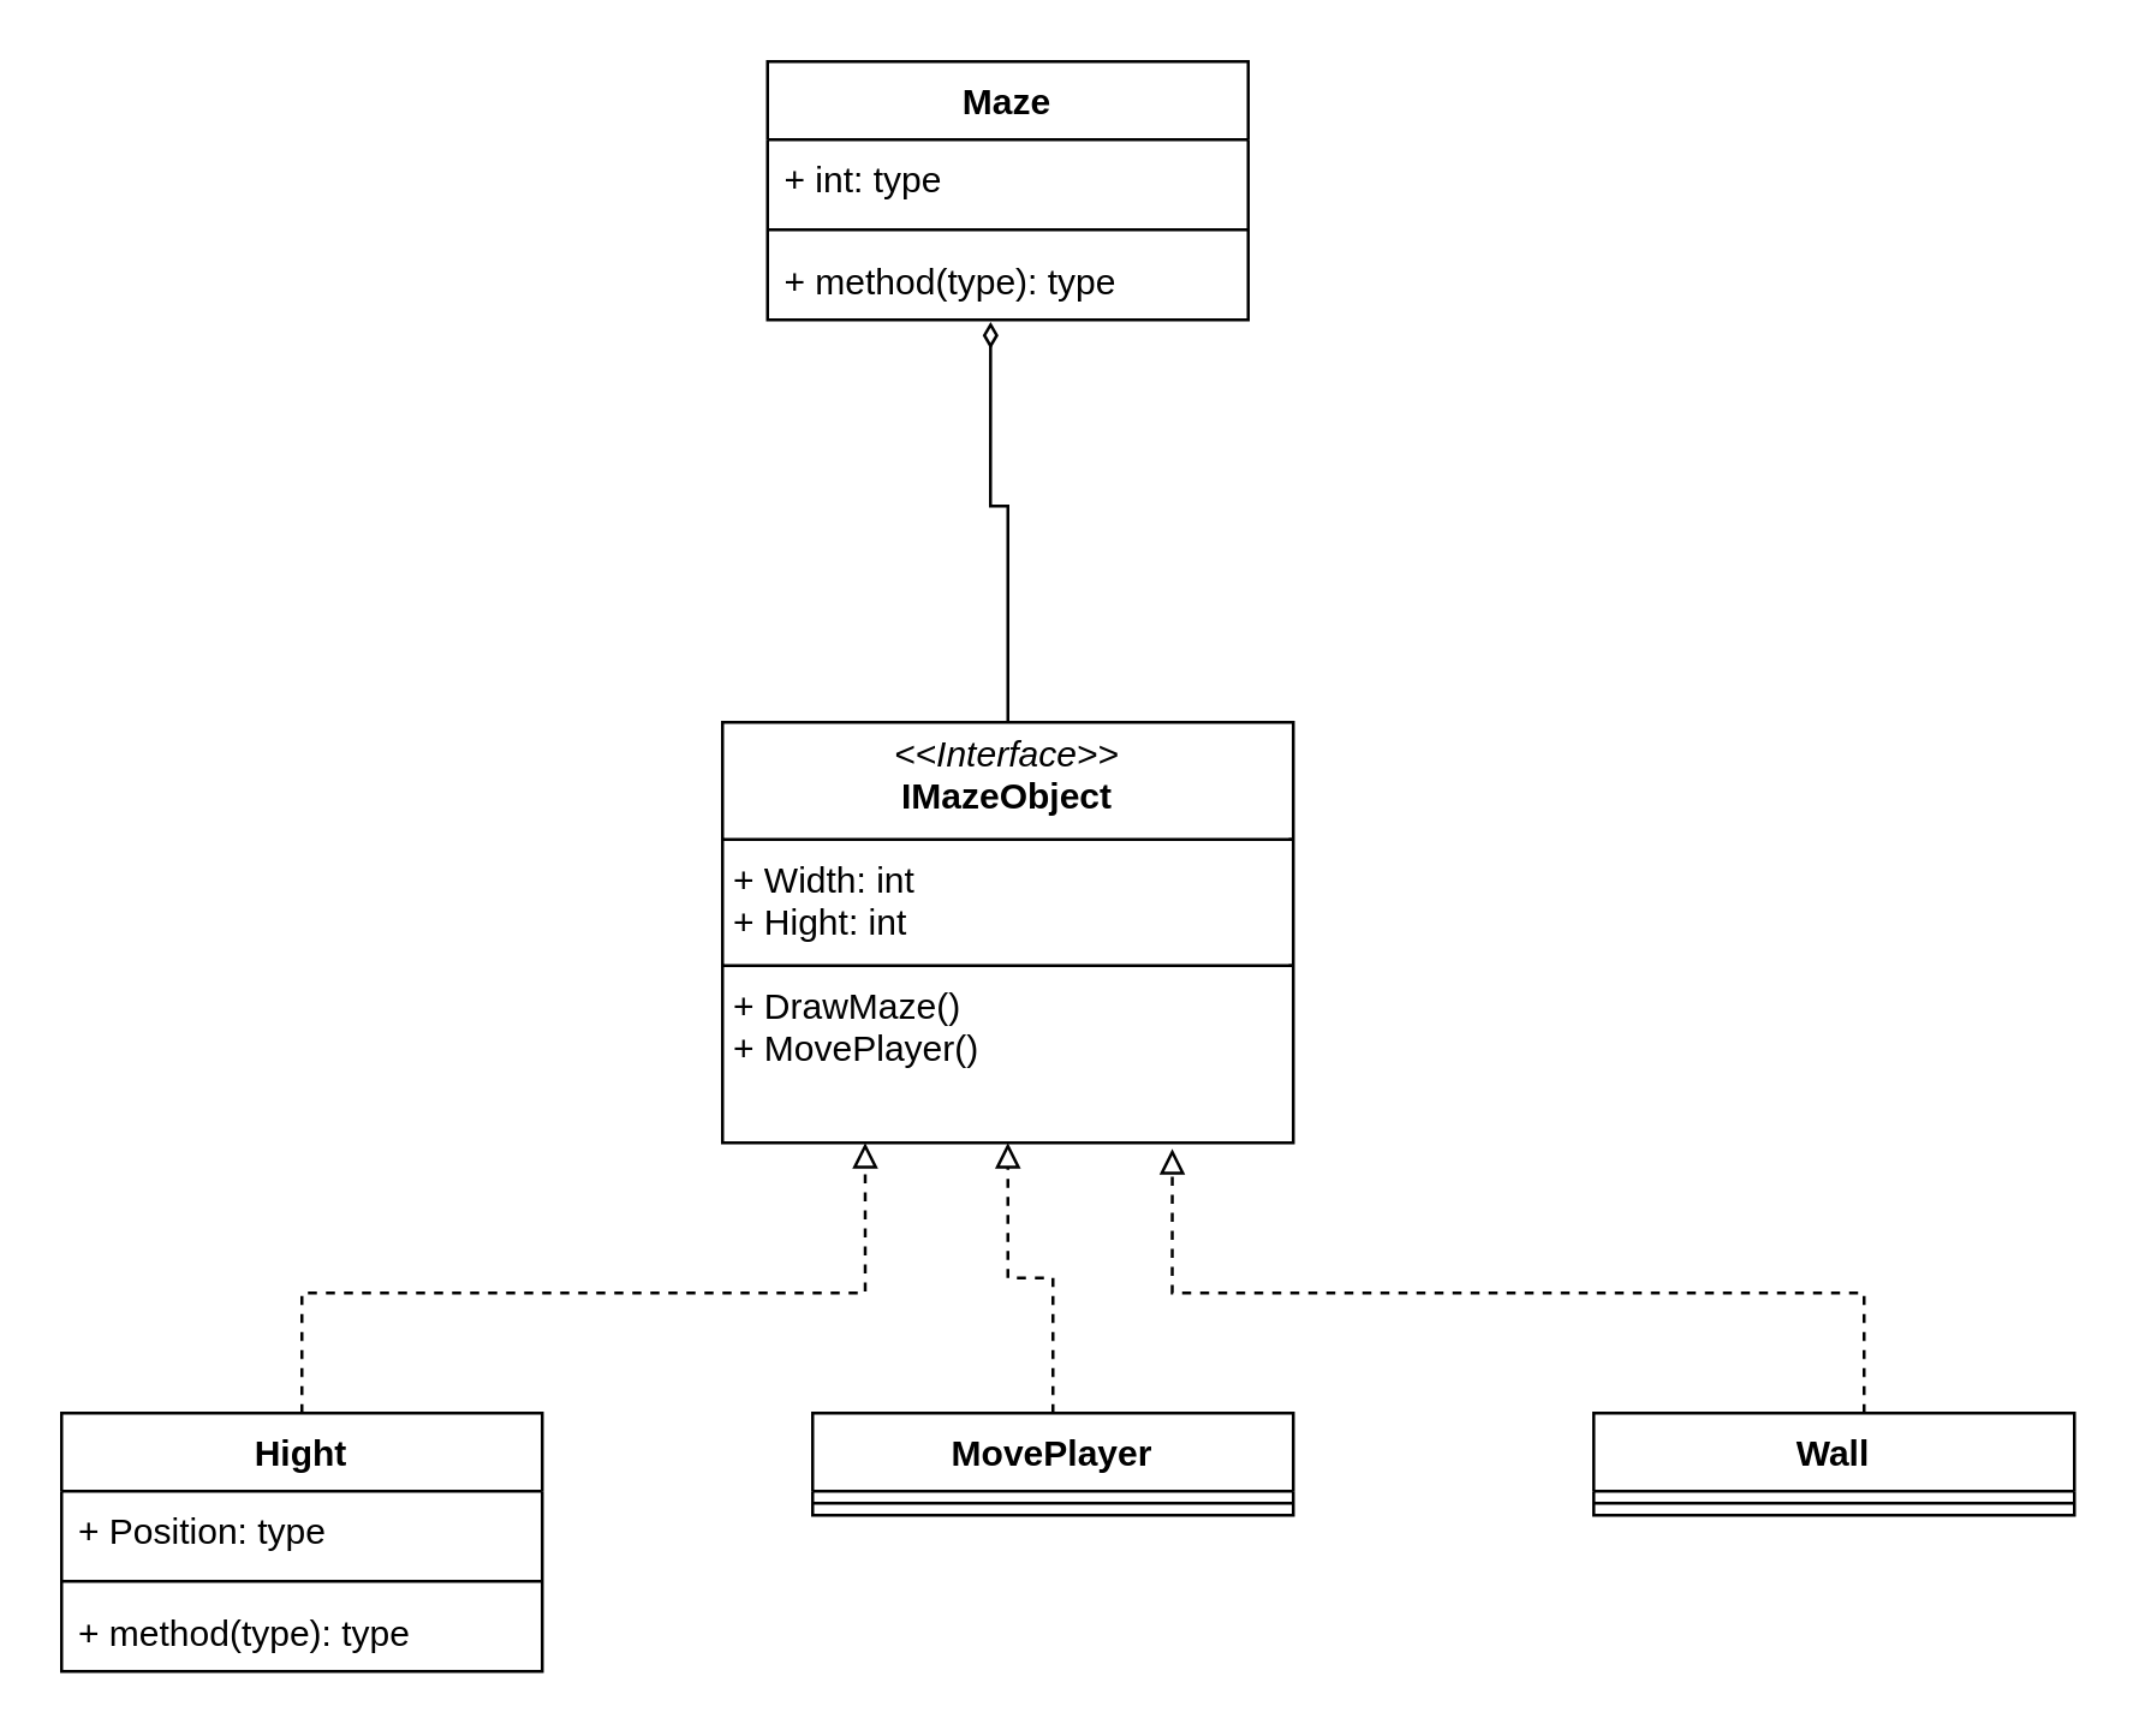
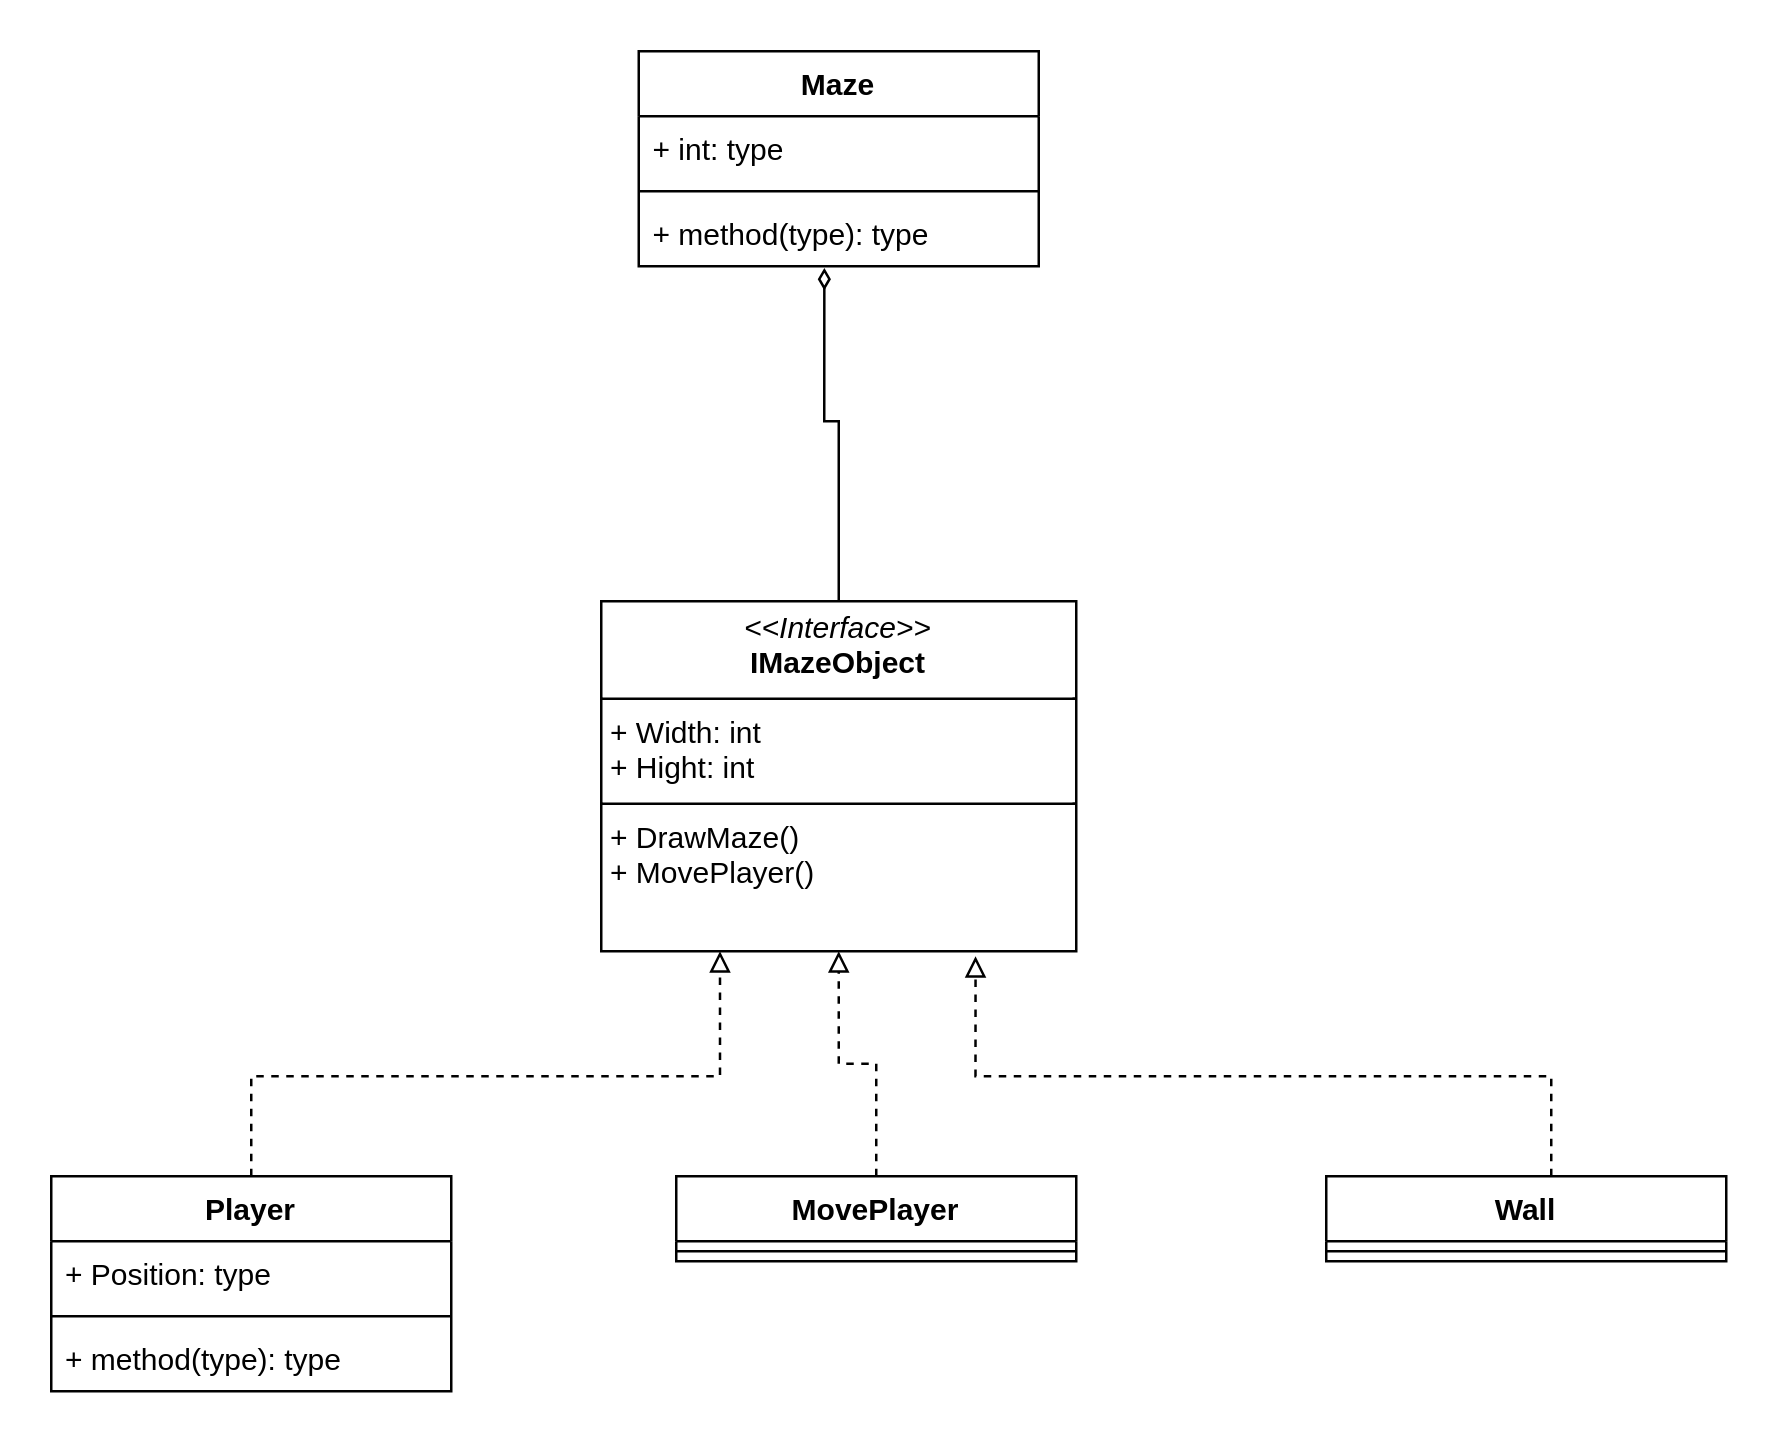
- <mxCell id="10" value="Hight" style="swimlane;fontStyle=1;align=center;verticalAlign=top;childLayout=stackLayout;horizontal=1;startSize=26;horizontalStack=0;resizeParent=1;resizeParentMax=0;resizeLast=0;collapsible=1;marginBottom=0;whiteSpace=wrap;html=1;" parent="1" vertex="1"><mxGeometry x="20" y="470" width="160" height="86" as="geometry" /></mxCell>
+ <mxCell id="10" value="Player" style="swimlane;fontStyle=1;align=center;verticalAlign=top;childLayout=stackLayout;horizontal=1;startSize=26;horizontalStack=0;resizeParent=1;resizeParentMax=0;resizeLast=0;collapsible=1;marginBottom=0;whiteSpace=wrap;html=1;" parent="1" vertex="1"><mxGeometry x="20" y="470" width="160" height="86" as="geometry" /></mxCell>
